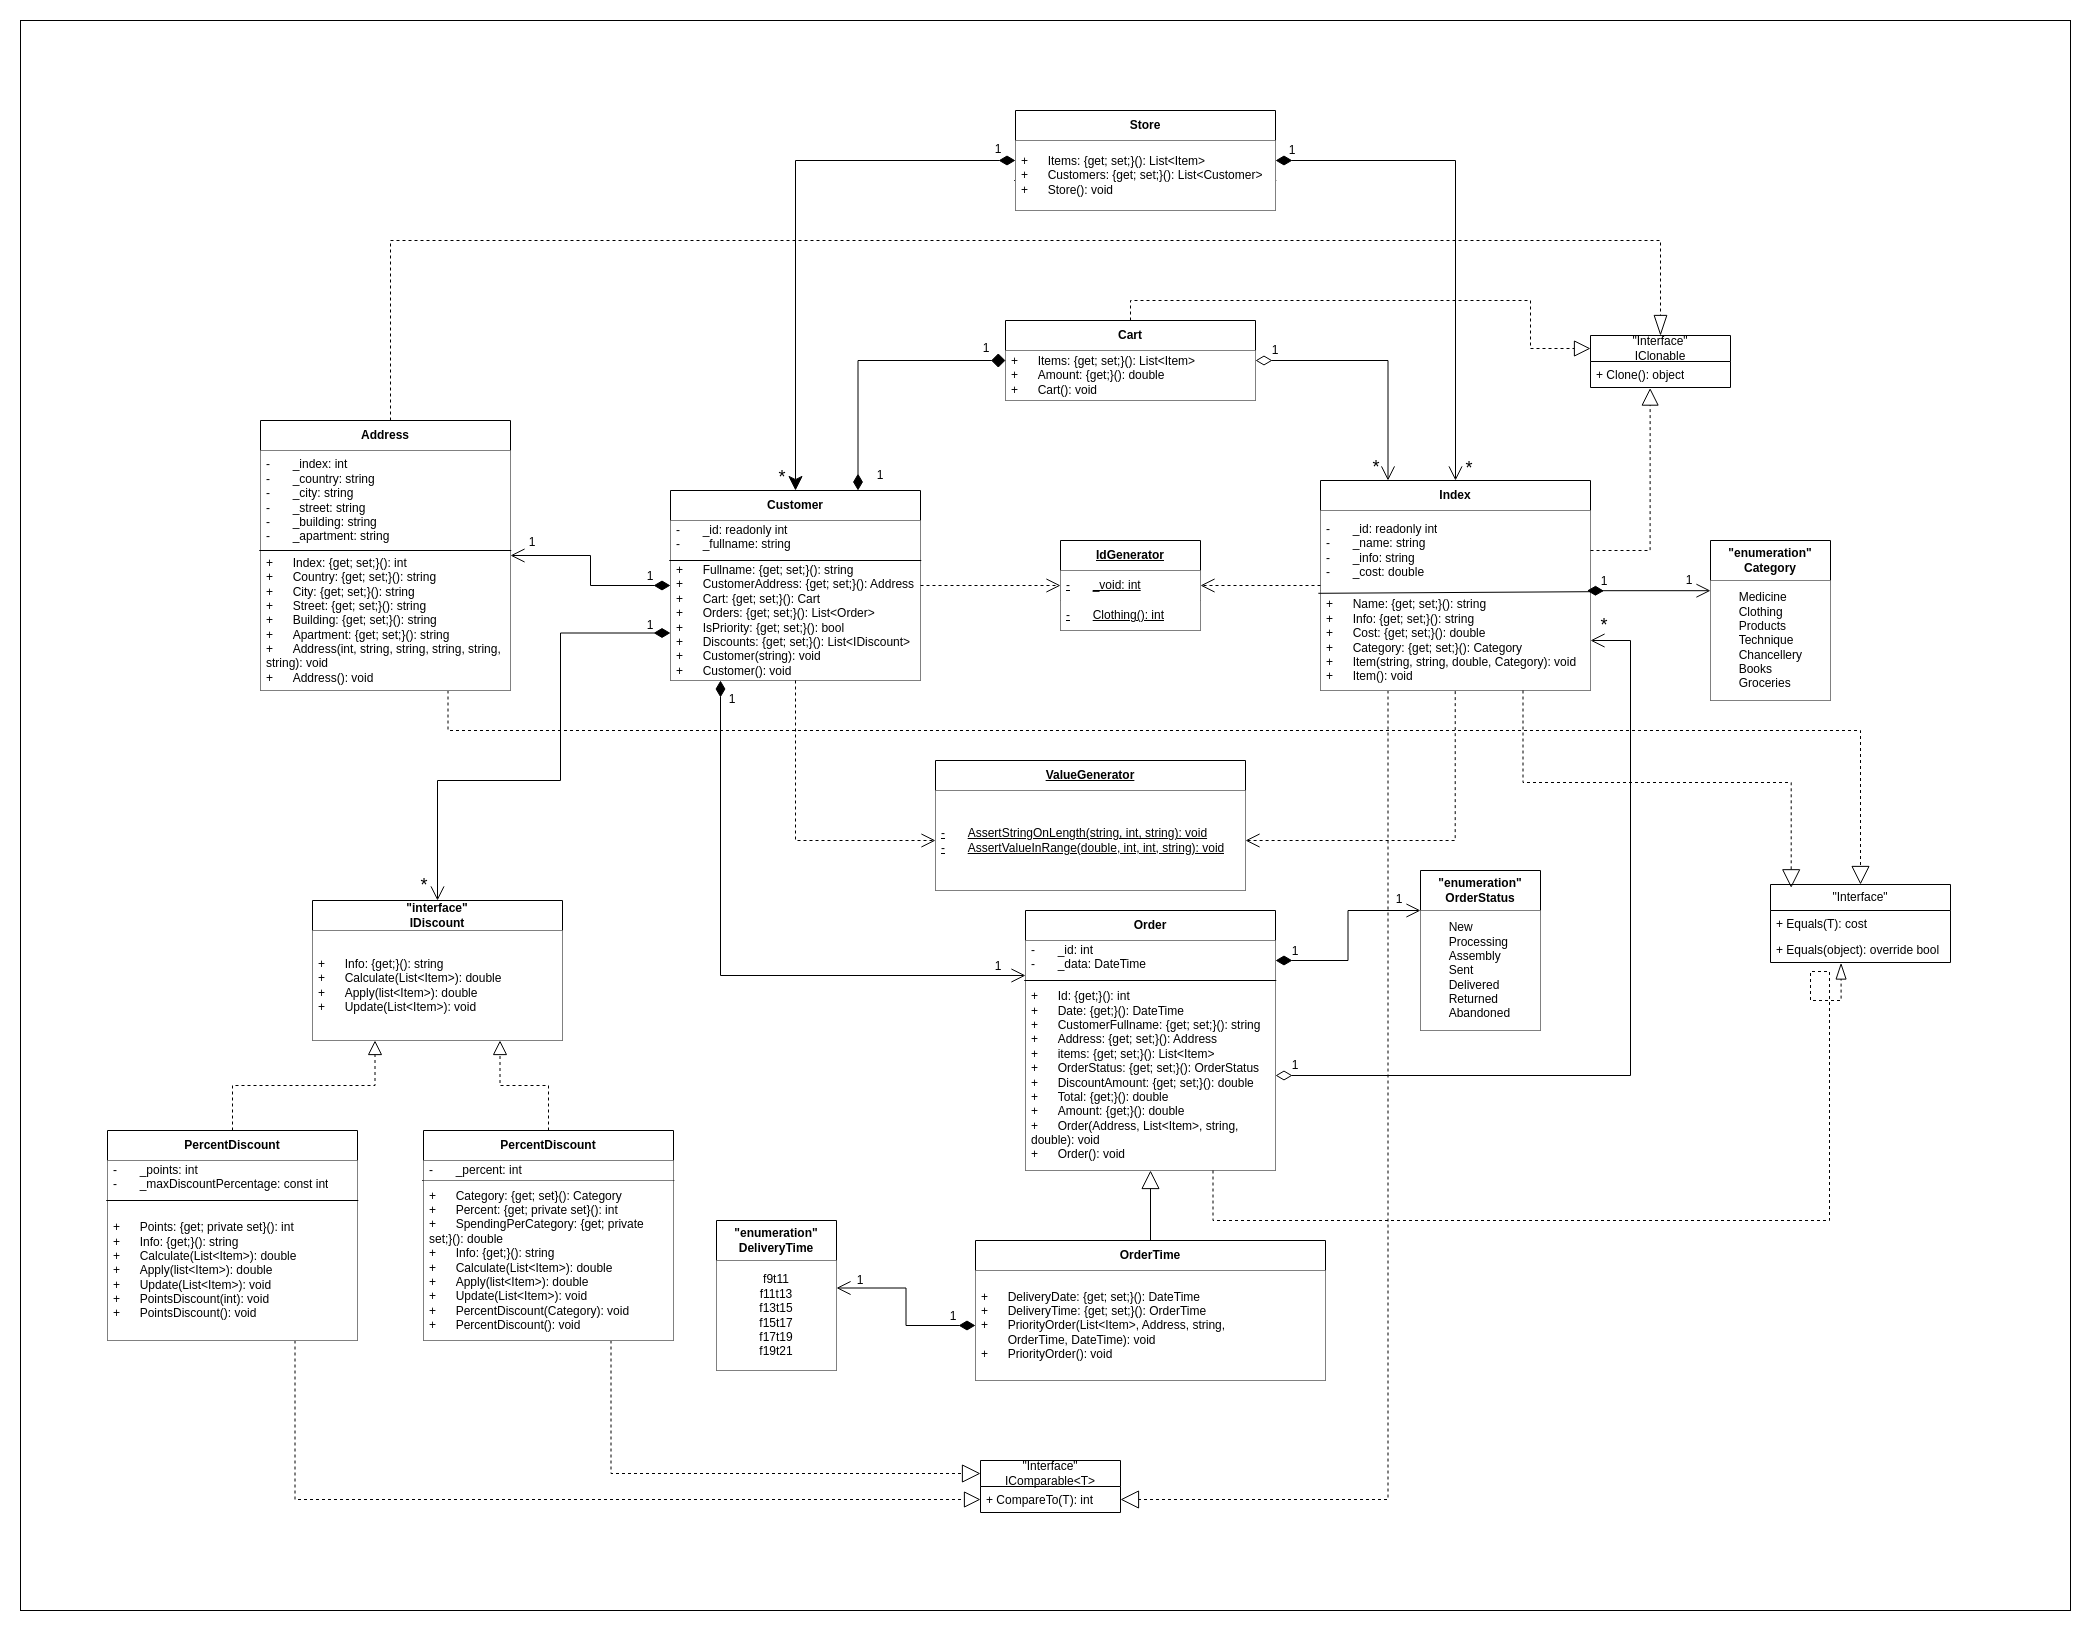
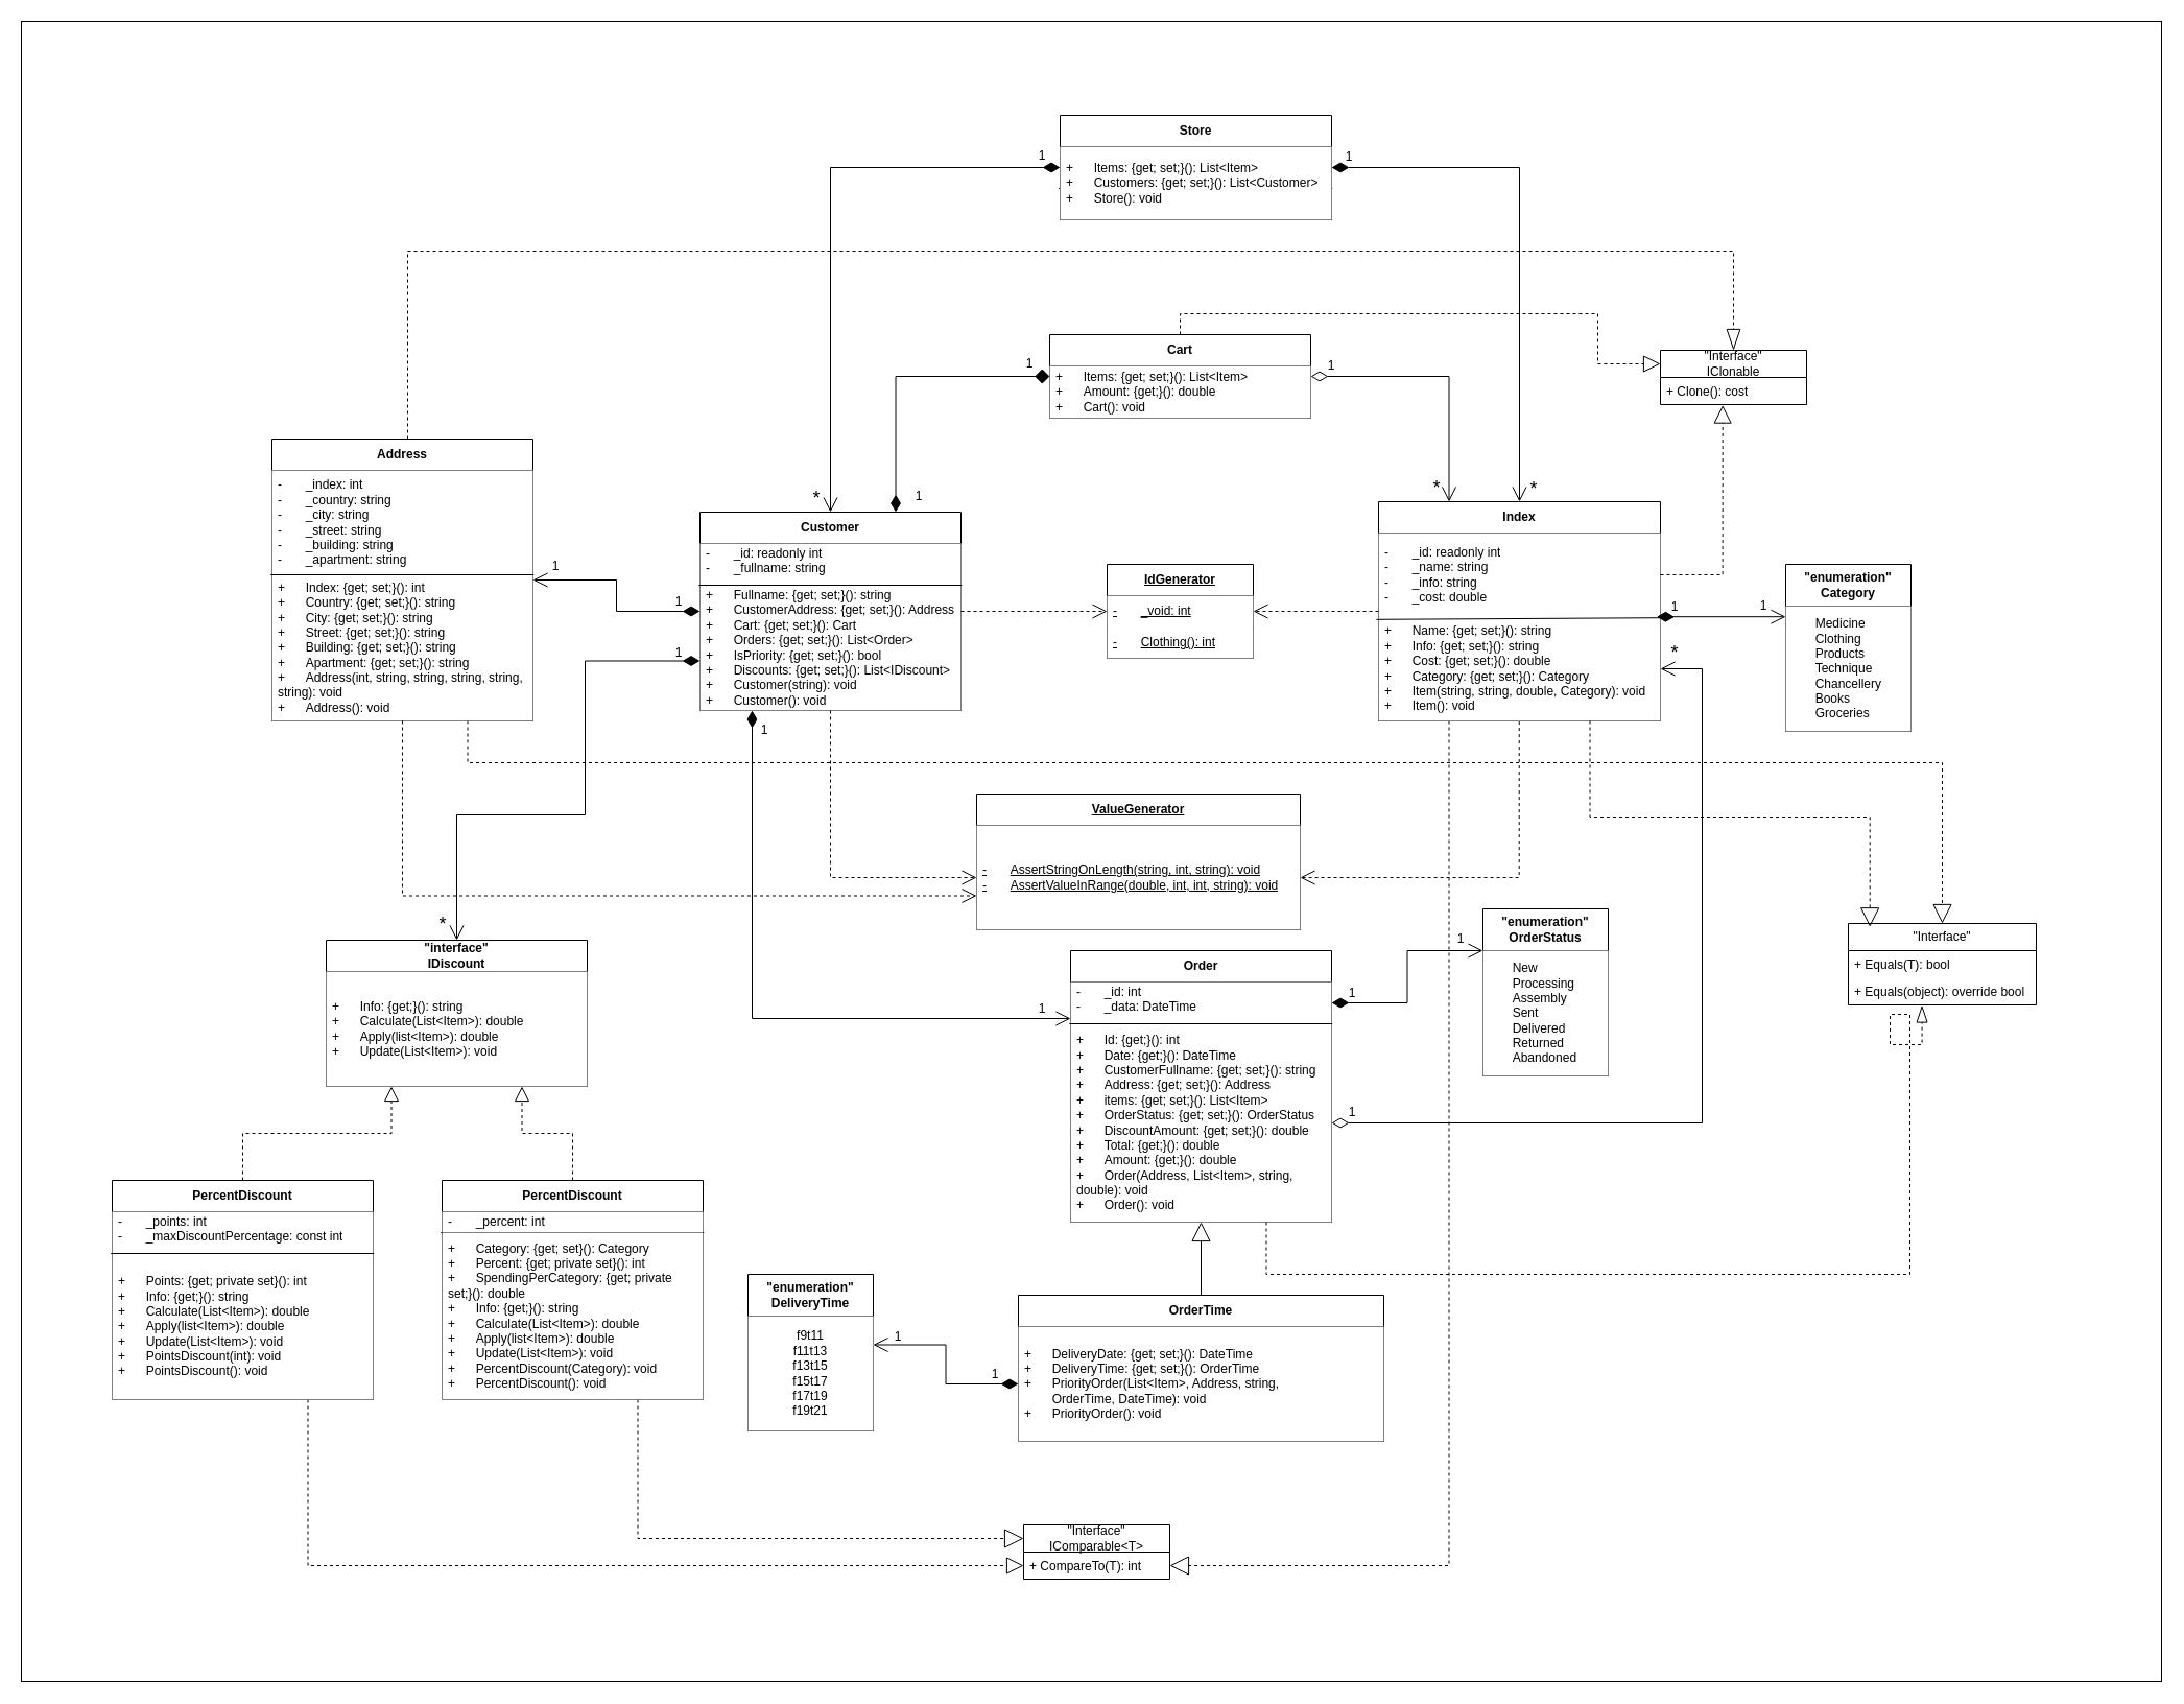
- <mxCell id="95" value="+ Clone(): object" style="text;strokeColor=none;fillColor=none;align=left;verticalAlign=top;spacingLeft=4;spacingRight=4;overflow=hidden;rotatable=0;points=[[0,0.5],[1,0.5]];portConstraint=eastwest;whiteSpace=wrap;html=1;" vertex="1" parent="94"><mxGeometry y="26" width="140" height="26" as="geometry" /></mxCell>
+ <mxCell id="95" value="+ Clone(): cost" style="text;strokeColor=none;fillColor=none;align=left;verticalAlign=top;spacingLeft=4;spacingRight=4;overflow=hidden;rotatable=0;points=[[0,0.5],[1,0.5]];portConstraint=eastwest;whiteSpace=wrap;html=1;" vertex="1" parent="94"><mxGeometry y="26" width="140" height="26" as="geometry" /></mxCell>
- <mxCell id="31" value="" style="endArrow=classic;html=1;endSize=12;startArrow=diamondThin;startSize=14;startFill=1;edgeStyle=orthogonalEdgeStyle;align=left;verticalAlign=bottom;rounded=0;exitX=0;exitY=0.5;exitDx=0;exitDy=0;entryX=0.5;entryY=0;entryDx=0;entryDy=0;" parent="1" source="23" target="8" edge="1"><mxGeometry x="-0.865" relative="1" as="geometry"><mxPoint x="1100" y="480" as="sourcePoint" /><mxPoint x="1260" y="480" as="targetPoint" /><mxPoint as="offset" /></mxGeometry></mxCell>
+ <mxCell id="31" value="" style="endArrow=open;html=1;endSize=12;startArrow=diamondThin;startSize=14;startFill=1;edgeStyle=orthogonalEdgeStyle;align=left;verticalAlign=bottom;rounded=0;exitX=0;exitY=0.5;exitDx=0;exitDy=0;entryX=0.5;entryY=0;entryDx=0;entryDy=0;" parent="1" source="23" target="8" edge="1"><mxGeometry x="-0.865" relative="1" as="geometry"><mxPoint x="1100" y="480" as="sourcePoint" /><mxPoint x="1260" y="480" as="targetPoint" /><mxPoint as="offset" /></mxGeometry></mxCell>
+ <mxCell id="50" value="&lt;div&gt;&lt;br&gt;&lt;/div&gt;&lt;div&gt;&lt;br&gt;&lt;/div&gt;" style="endArrow=open;endSize=12;dashed=1;html=1;rounded=0;exitX=0.5;exitY=1;exitDx=0;exitDy=0;entryX=0;entryY=0.75;entryDx=0;entryDy=0;edgeStyle=orthogonalEdgeStyle;" parent="1" source="19" target="15" edge="1"><mxGeometry width="160" relative="1" as="geometry"><mxPoint x="430" y="944" as="sourcePoint" /><mxPoint x="590" y="944" as="targetPoint" /></mxGeometry></mxCell>
- <mxCell id="98" value="+ Equals(T): cost" style="text;strokeColor=none;fillColor=none;align=left;verticalAlign=top;spacingLeft=4;spacingRight=4;overflow=hidden;rotatable=0;points=[[0,0.5],[1,0.5]];portConstraint=eastwest;whiteSpace=wrap;html=1;" vertex="1" parent="97"><mxGeometry y="26" width="180" height="26" as="geometry" /></mxCell>
+ <mxCell id="98" value="+ Equals(T): bool" style="text;strokeColor=none;fillColor=none;align=left;verticalAlign=top;spacingLeft=4;spacingRight=4;overflow=hidden;rotatable=0;points=[[0,0.5],[1,0.5]];portConstraint=eastwest;whiteSpace=wrap;html=1;" vertex="1" parent="97"><mxGeometry y="26" width="180" height="26" as="geometry" /></mxCell>
